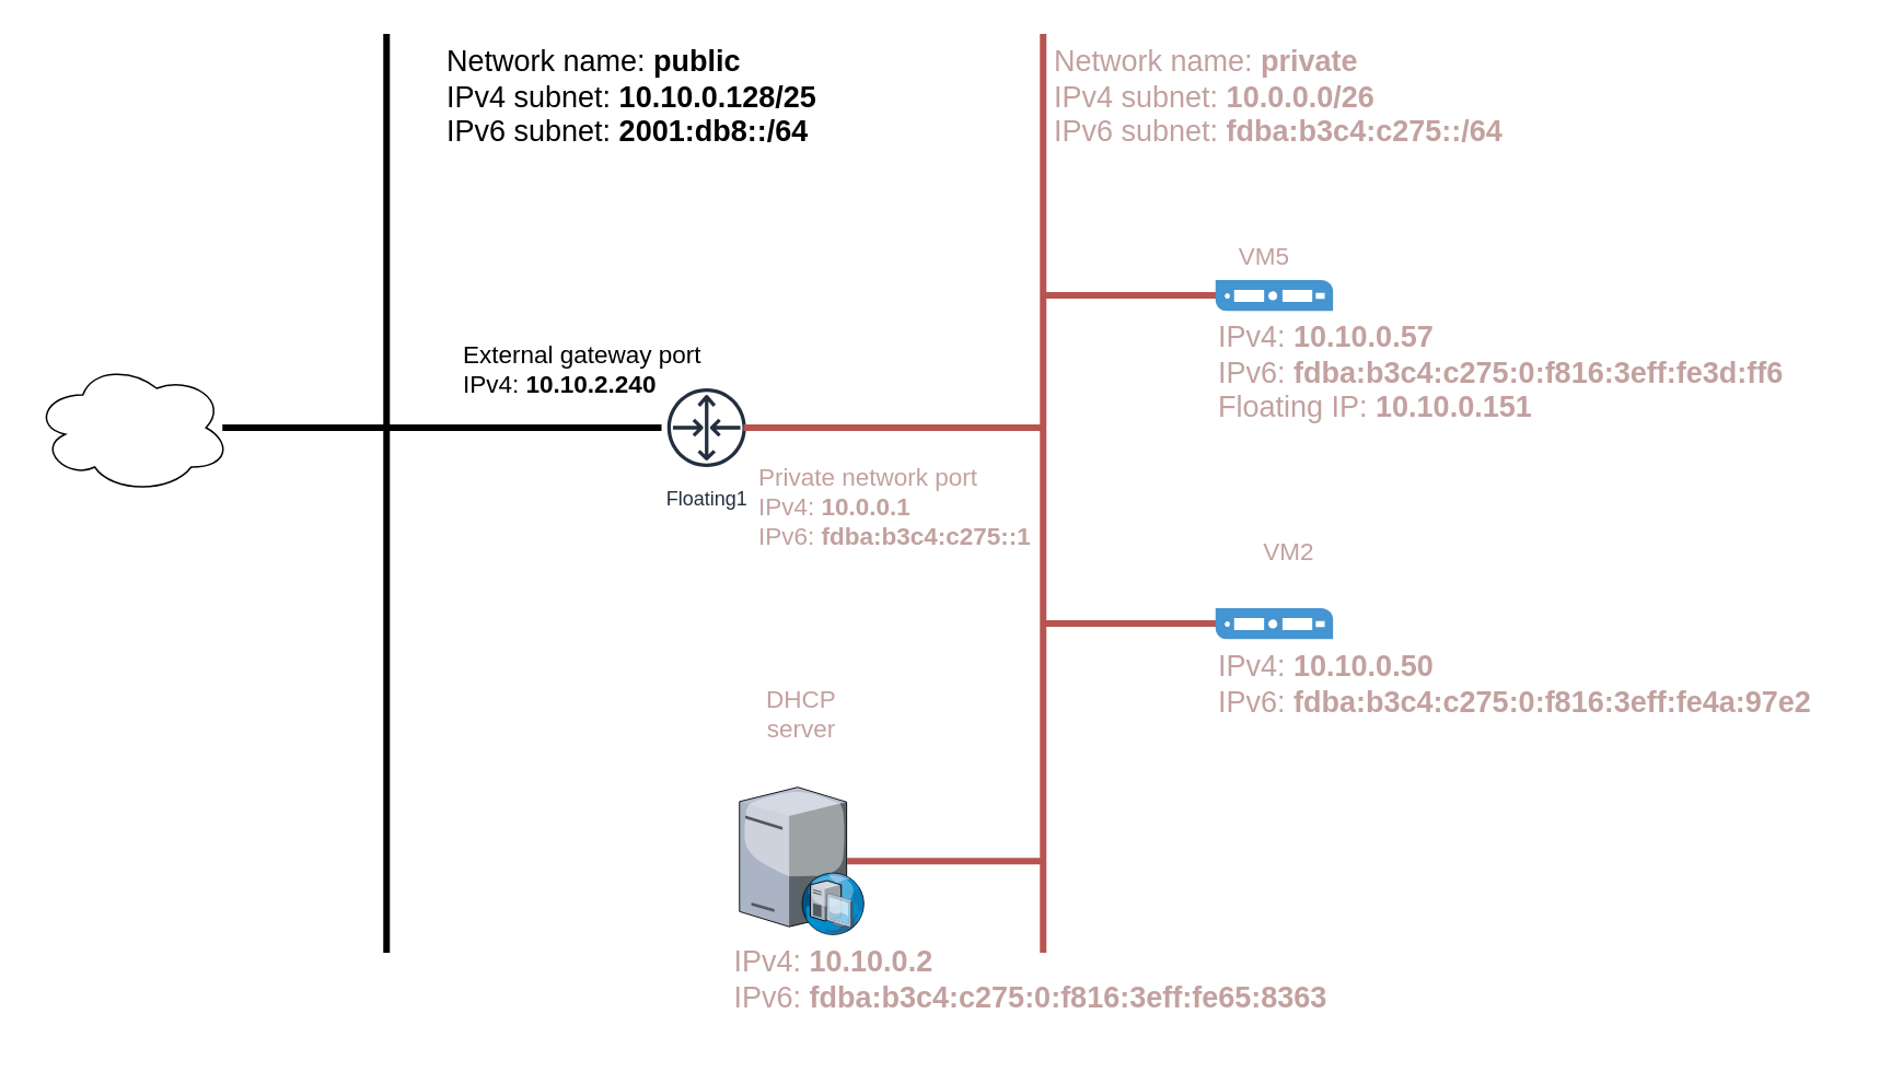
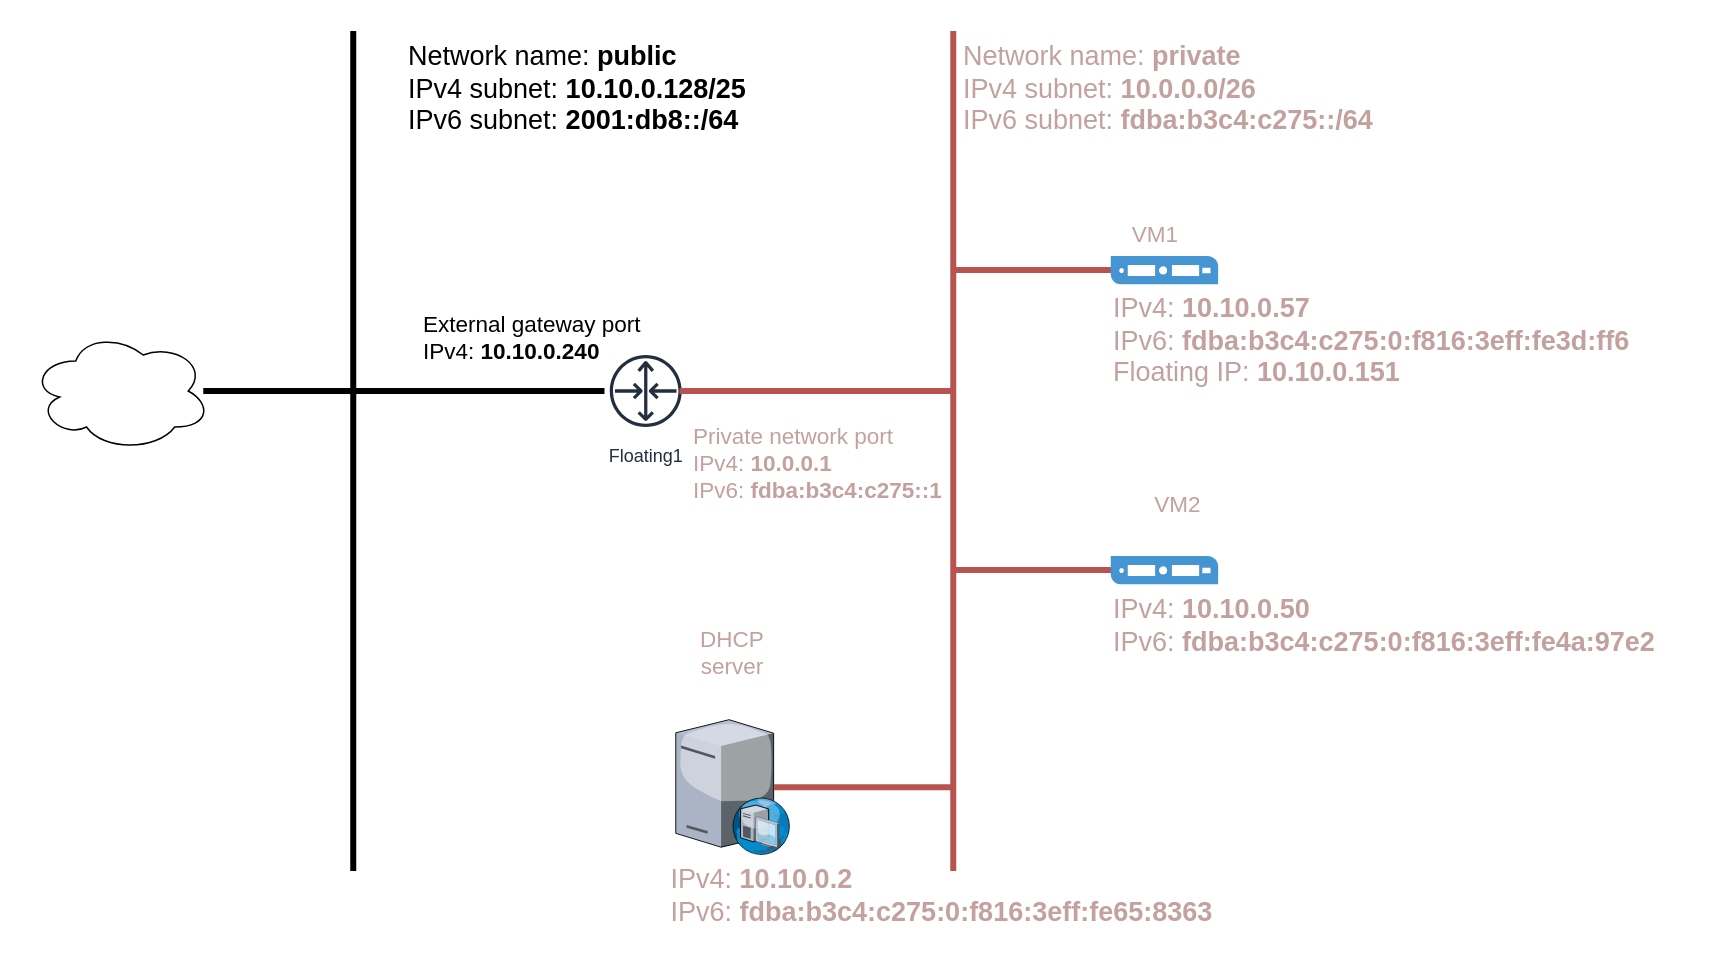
- <mxCell id="17" value="&lt;font color=&quot;#C2A19F&quot;&gt;VM5&lt;/font&gt;" style="text;html=1;strokeColor=none;fillColor=none;align=center;verticalAlign=middle;whiteSpace=wrap;rounded=0;fontSize=15;fontColor=#000000;" vertex="1" parent="1"><mxGeometry x="740" y="140" width="60" height="30" as="geometry" /></mxCell>
+ <mxCell id="17" value="&lt;font color=&quot;#C2A19F&quot;&gt;VM1&lt;/font&gt;" style="text;html=1;strokeColor=none;fillColor=none;align=center;verticalAlign=middle;whiteSpace=wrap;rounded=0;fontSize=15;fontColor=#000000;" vertex="1" parent="1"><mxGeometry x="740" y="140" width="60" height="30" as="geometry" /></mxCell>
- <mxCell id="8" value="&lt;div style=&quot;font-size: 15px&quot;&gt;&lt;font style=&quot;font-size: 15px&quot;&gt;External gateway port&lt;br&gt;&lt;/font&gt;&lt;/div&gt;&lt;div style=&quot;font-size: 15px&quot;&gt;&lt;font style=&quot;font-size: 15px&quot;&gt;IPv4: &lt;b&gt;10.10.2.240&lt;/b&gt;&lt;/font&gt;&lt;/div&gt;&lt;div style=&quot;font-size: 15px&quot;&gt;&lt;font style=&quot;font-size: 15px&quot;&gt;&lt;br&gt;&lt;/font&gt;&lt;/div&gt;" style="text;html=1;strokeColor=none;fillColor=none;align=left;verticalAlign=top;whiteSpace=wrap;rounded=0;" vertex="1" parent="1"><mxGeometry x="280" y="200" width="150" height="60" as="geometry" /></mxCell>
+ <mxCell id="8" value="&lt;div style=&quot;font-size: 15px&quot;&gt;&lt;font style=&quot;font-size: 15px&quot;&gt;External gateway port&lt;br&gt;&lt;/font&gt;&lt;/div&gt;&lt;div style=&quot;font-size: 15px&quot;&gt;&lt;font style=&quot;font-size: 15px&quot;&gt;IPv4: &lt;b&gt;10.10.0.240&lt;/b&gt;&lt;/font&gt;&lt;/div&gt;&lt;div style=&quot;font-size: 15px&quot;&gt;&lt;font style=&quot;font-size: 15px&quot;&gt;&lt;br&gt;&lt;/font&gt;&lt;/div&gt;" style="text;html=1;strokeColor=none;fillColor=none;align=left;verticalAlign=top;whiteSpace=wrap;rounded=0;" vertex="1" parent="1"><mxGeometry x="280" y="200" width="150" height="60" as="geometry" /></mxCell>
